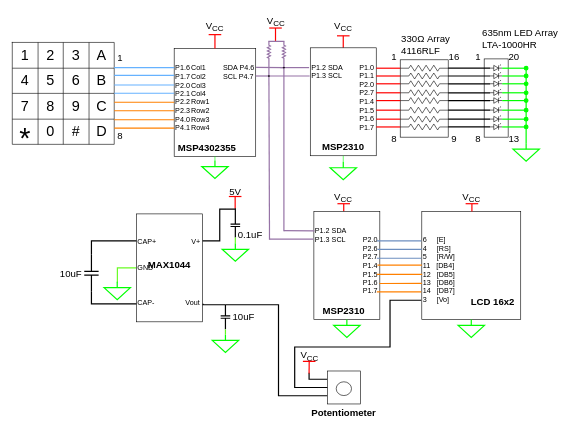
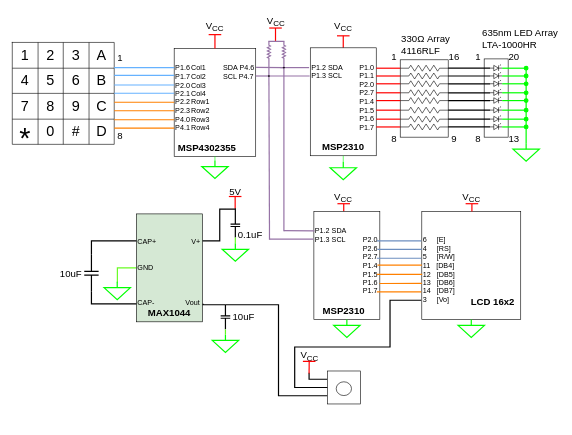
- <mxCell id="143" value="MAX1044" style="text;strokeColor=none;fillColor=none;html=1;align=center;verticalAlign=middle;whiteSpace=wrap;rounded=0;fontSize=16;fontStyle=1" vertex="1" parent="1"><mxGeometry x="252" y="426" width="60" height="30" as="geometry" /></mxCell>
+ <mxCell id="143" value="MAX1044" style="text;strokeColor=none;fillColor=none;html=1;align=center;verticalAlign=middle;whiteSpace=wrap;rounded=0;fontSize=16;fontStyle=1" vertex="1" parent="1"><mxGeometry x="252" y="506" width="60" height="30" as="geometry" /></mxCell>
- <mxCell id="142" value="&lt;div&gt;&lt;br&gt;&lt;/div&gt;CAP+&lt;span style=&quot;white-space: pre;&quot;&gt;&#09;&lt;/span&gt;&lt;span style=&quot;white-space: pre;&quot;&gt;&#09;&lt;/span&gt;&amp;nbsp; &amp;nbsp;V+&lt;div&gt;&lt;br&gt;&lt;/div&gt;&lt;div&gt;&lt;br&gt;&lt;/div&gt;&lt;div&gt;GND&lt;/div&gt;&lt;div&gt;&lt;br&gt;&lt;/div&gt;&lt;div&gt;&lt;br&gt;&lt;/div&gt;&lt;div&gt;&lt;br&gt;&lt;/div&gt;&lt;div&gt;CAP-&lt;span style=&quot;white-space: pre;&quot;&gt;&#09;&lt;/span&gt;&lt;span style=&quot;white-space: pre;&quot;&gt;&#09;&lt;/span&gt;Vout&lt;/div&gt;" style="rounded=0;whiteSpace=wrap;html=1;align=left;" vertex="1" parent="1"><mxGeometry x="227" y="356" width="110" height="180" as="geometry" /></mxCell>
+ <mxCell id="142" value="&lt;div&gt;&lt;br&gt;&lt;/div&gt;CAP+&lt;span style=&quot;white-space: pre;&quot;&gt;&#09;&lt;/span&gt;&lt;span style=&quot;white-space: pre;&quot;&gt;&#09;&lt;/span&gt;&amp;nbsp; &amp;nbsp;V+&lt;div&gt;&lt;br&gt;&lt;/div&gt;&lt;div&gt;&lt;br&gt;&lt;/div&gt;&lt;div&gt;GND&lt;/div&gt;&lt;div&gt;&lt;br&gt;&lt;/div&gt;&lt;div&gt;&lt;br&gt;&lt;/div&gt;&lt;div&gt;&lt;br&gt;&lt;/div&gt;&lt;div&gt;CAP-&lt;span style=&quot;white-space: pre;&quot;&gt;&#09;&lt;/span&gt;&lt;span style=&quot;white-space: pre;&quot;&gt;&#09;&lt;/span&gt;Vout&lt;/div&gt;" style="rounded=0;whiteSpace=wrap;html=1;align=left;fillColor=#d5e8d4;" vertex="1" parent="1"><mxGeometry x="227" y="356" width="110" height="180" as="geometry" /></mxCell>
- <mxCell id="170" value="Potentiometer" style="text;strokeColor=none;fillColor=none;html=1;align=center;verticalAlign=middle;whiteSpace=wrap;rounded=0;fontSize=16;fontStyle=1" vertex="1" parent="1"><mxGeometry x="543" y="673" width="60" height="30" as="geometry" /></mxCell>
